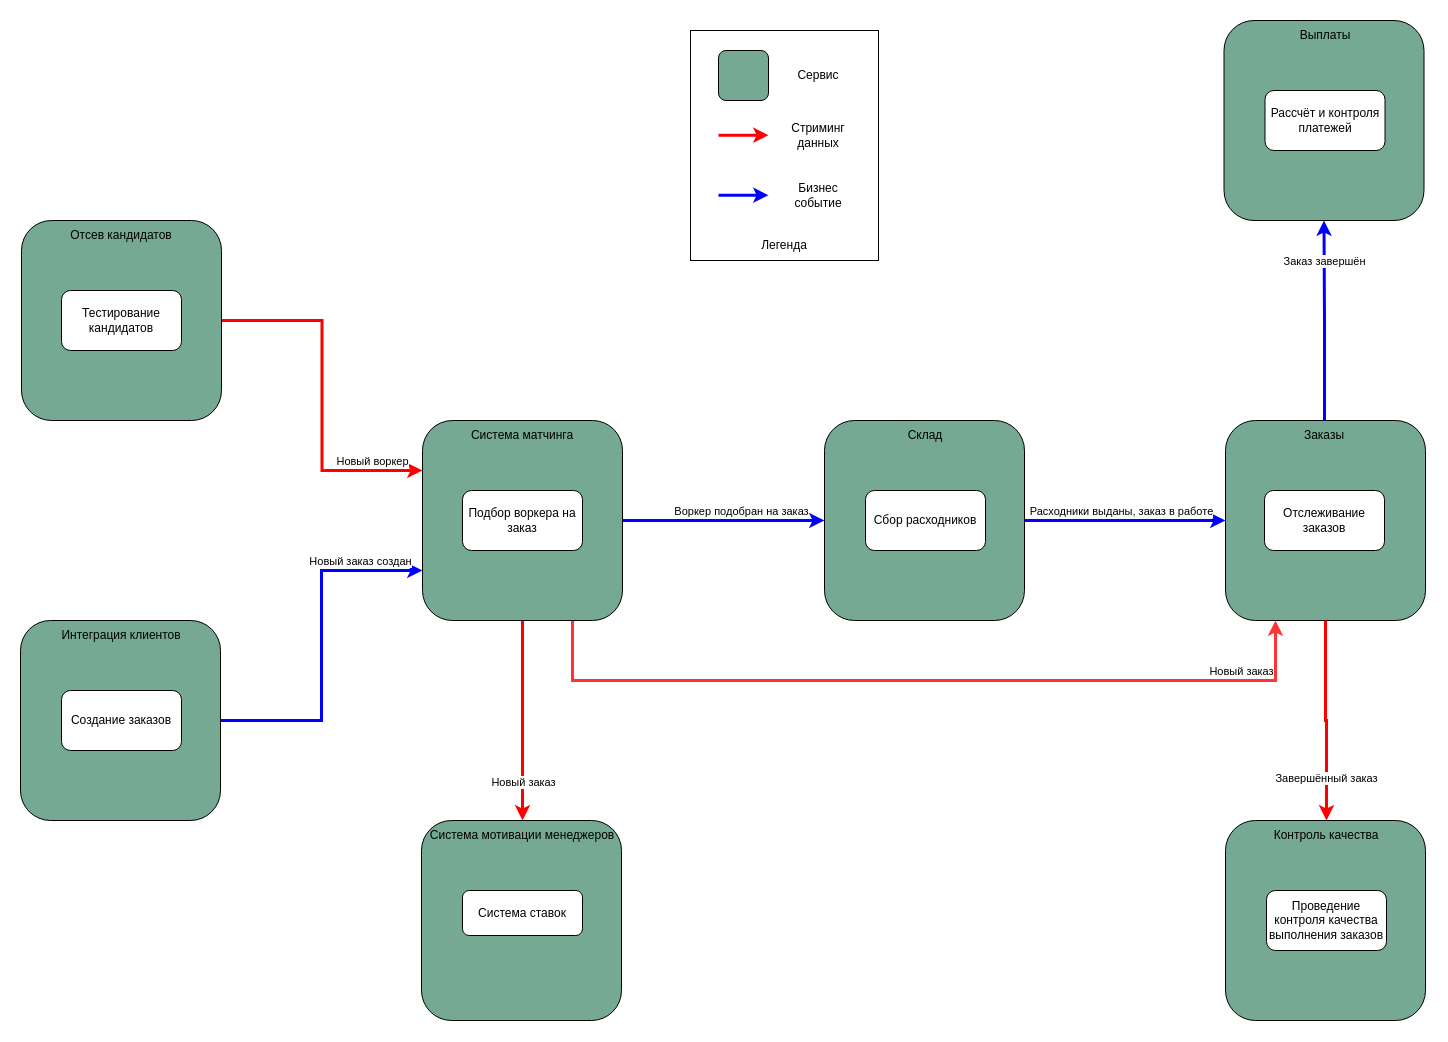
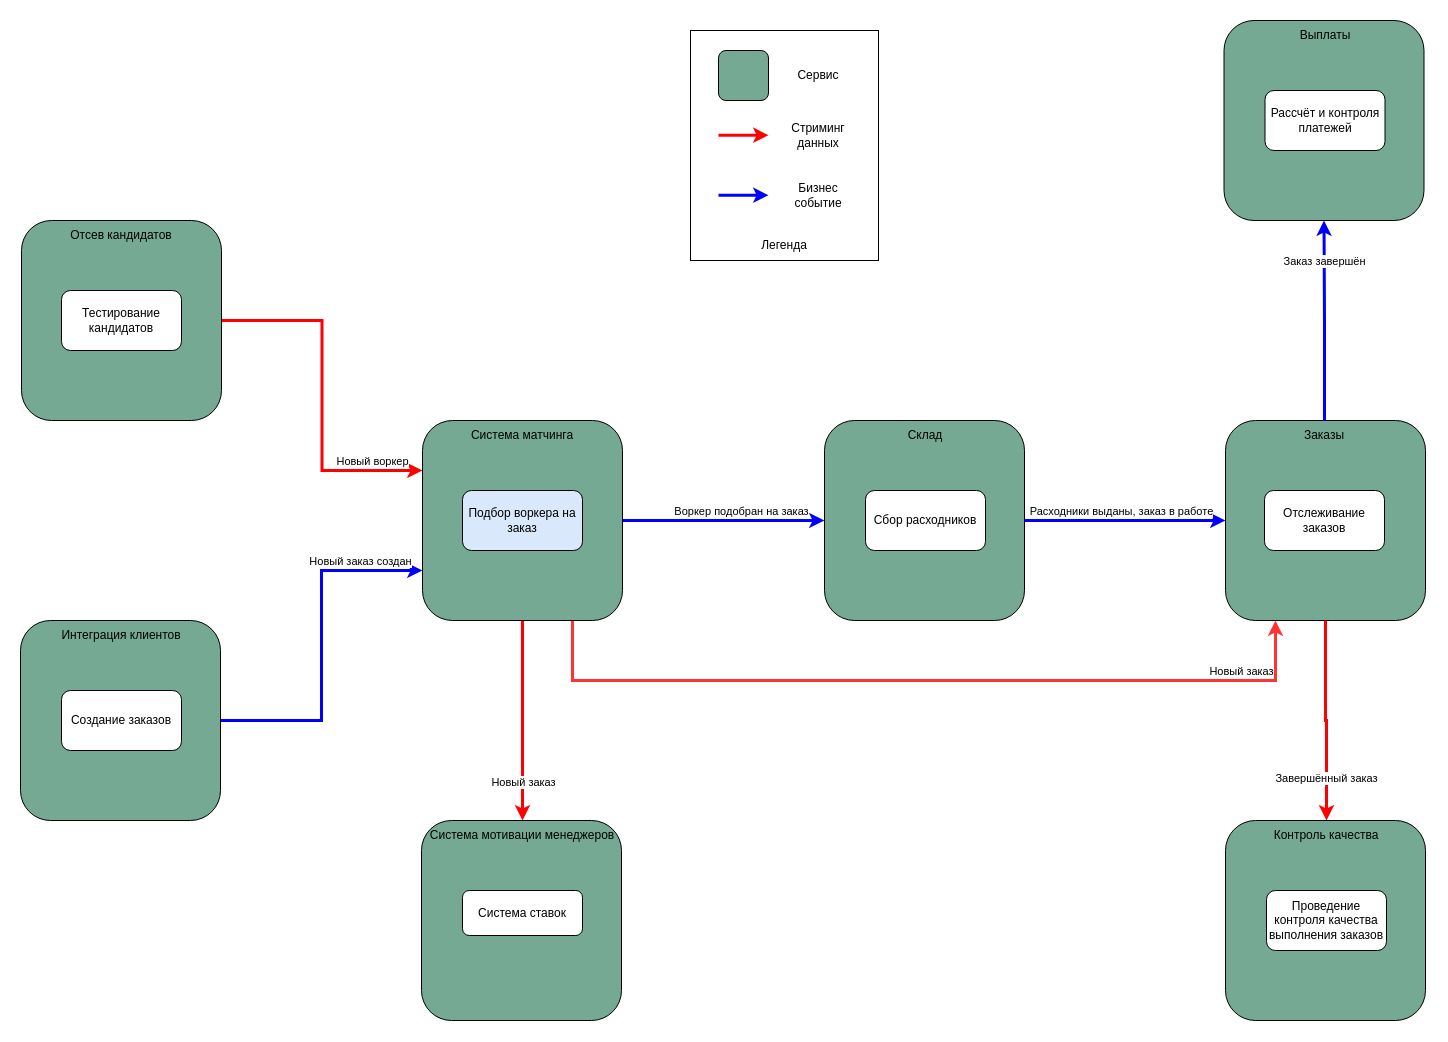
- <mxCell id="22" value="Подбор воркера на заказ" style="rounded=1;whiteSpace=wrap;html=1;" parent="1" vertex="1"><mxGeometry x="462" y="490" width="120" height="60" as="geometry" /></mxCell>
+ <mxCell id="22" value="Подбор воркера на заказ" style="rounded=1;whiteSpace=wrap;html=1;fillColor=#dae8fc;" parent="1" vertex="1"><mxGeometry x="462" y="490" width="120" height="60" as="geometry" /></mxCell>
